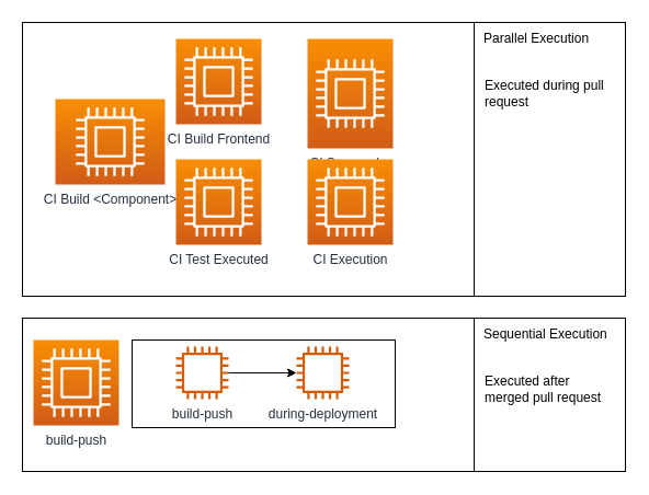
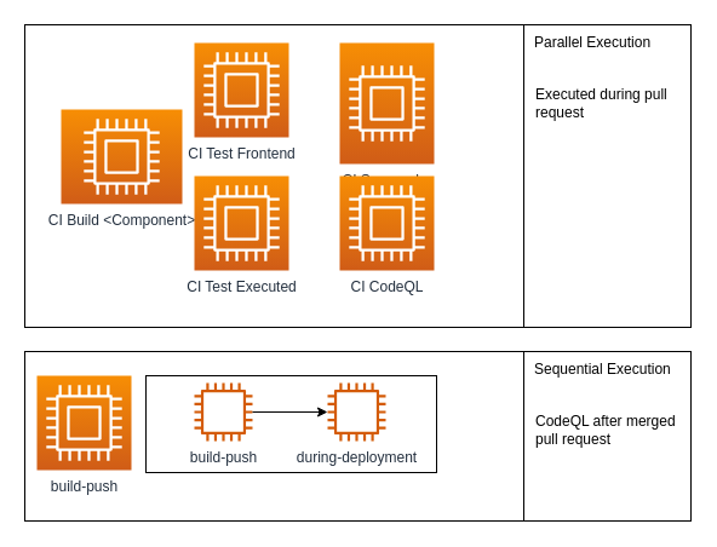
- <mxCell id="10" value="CI Build Frontend" style="sketch=0;points=[[0,0,0],[0.25,0,0],[0.5,0,0],[0.75,0,0],[1,0,0],[0,1,0],[0.25,1,0],[0.5,1,0],[0.75,1,0],[1,1,0],[0,0.25,0],[0,0.5,0],[0,0.75,0],[1,0.25,0],[1,0.5,0],[1,0.75,0]];outlineConnect=0;fontColor=#232F3E;gradientColor=#F78E04;gradientDirection=north;fillColor=#D05C17;strokeColor=#ffffff;dashed=0;verticalLabelPosition=bottom;verticalAlign=top;align=center;html=1;fontSize=12;fontStyle=0;aspect=fixed;shape=mxgraph.aws4.resourceIcon;resIcon=mxgraph.aws4.compute;" vertex="1" parent="1"><mxGeometry x="160" y="35" width="78" height="78" as="geometry" /></mxCell>
+ <mxCell id="10" value="CI Test Frontend" style="sketch=0;points=[[0,0,0],[0.25,0,0],[0.5,0,0],[0.75,0,0],[1,0,0],[0,1,0],[0.25,1,0],[0.5,1,0],[0.75,1,0],[1,1,0],[0,0.25,0],[0,0.5,0],[0,0.75,0],[1,0.25,0],[1,0.5,0],[1,0.75,0]];outlineConnect=0;fontColor=#232F3E;gradientColor=#F78E04;gradientDirection=north;fillColor=#D05C17;strokeColor=#ffffff;dashed=0;verticalLabelPosition=bottom;verticalAlign=top;align=center;html=1;fontSize=12;fontStyle=0;aspect=fixed;shape=mxgraph.aws4.resourceIcon;resIcon=mxgraph.aws4.compute;" vertex="1" parent="1"><mxGeometry x="160" y="35" width="78" height="78" as="geometry" /></mxCell>
- <mxCell id="9" value="CI Execution" style="sketch=0;points=[[0,0,0],[0.25,0,0],[0.5,0,0],[0.75,0,0],[1,0,0],[0,1,0],[0.25,1,0],[0.5,1,0],[0.75,1,0],[1,1,0],[0,0.25,0],[0,0.5,0],[0,0.75,0],[1,0.25,0],[1,0.5,0],[1,0.75,0]];outlineConnect=0;fontColor=#232F3E;gradientColor=#F78E04;gradientDirection=north;fillColor=#D05C17;strokeColor=#ffffff;dashed=0;verticalLabelPosition=bottom;verticalAlign=top;align=center;html=1;fontSize=12;fontStyle=0;aspect=fixed;shape=mxgraph.aws4.resourceIcon;resIcon=mxgraph.aws4.compute;" vertex="1" parent="1"><mxGeometry x="280" y="145" width="78" height="78" as="geometry" /></mxCell>
+ <mxCell id="9" value="CI CodeQL" style="sketch=0;points=[[0,0,0],[0.25,0,0],[0.5,0,0],[0.75,0,0],[1,0,0],[0,1,0],[0.25,1,0],[0.5,1,0],[0.75,1,0],[1,1,0],[0,0.25,0],[0,0.5,0],[0,0.75,0],[1,0.25,0],[1,0.5,0],[1,0.75,0]];outlineConnect=0;fontColor=#232F3E;gradientColor=#F78E04;gradientDirection=north;fillColor=#D05C17;strokeColor=#ffffff;dashed=0;verticalLabelPosition=bottom;verticalAlign=top;align=center;html=1;fontSize=12;fontStyle=0;aspect=fixed;shape=mxgraph.aws4.resourceIcon;resIcon=mxgraph.aws4.compute;" vertex="1" parent="1"><mxGeometry x="280" y="145" width="78" height="78" as="geometry" /></mxCell>
- <mxCell id="19" value="Executed after merged pull request" style="text;html=1;strokeColor=none;fillColor=none;align=left;verticalAlign=middle;whiteSpace=wrap;rounded=0;" vertex="1" parent="1"><mxGeometry x="440" y="340" width="118" height="30" as="geometry" /></mxCell>
+ <mxCell id="19" value="CodeQL after merged pull request" style="text;html=1;strokeColor=none;fillColor=none;align=left;verticalAlign=middle;whiteSpace=wrap;rounded=0;" vertex="1" parent="1"><mxGeometry x="440" y="340" width="118" height="30" as="geometry" /></mxCell>
